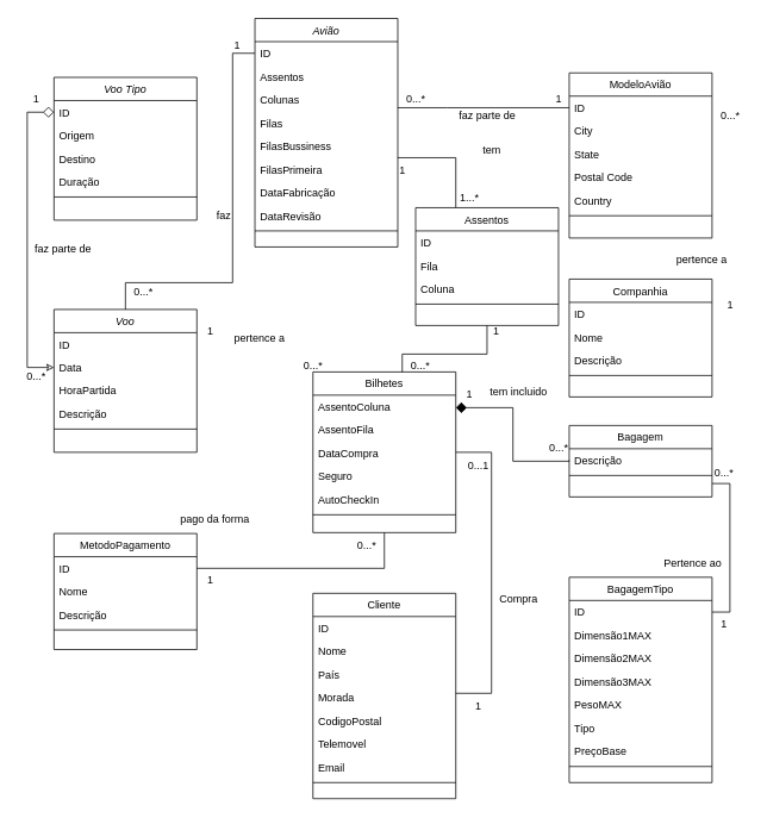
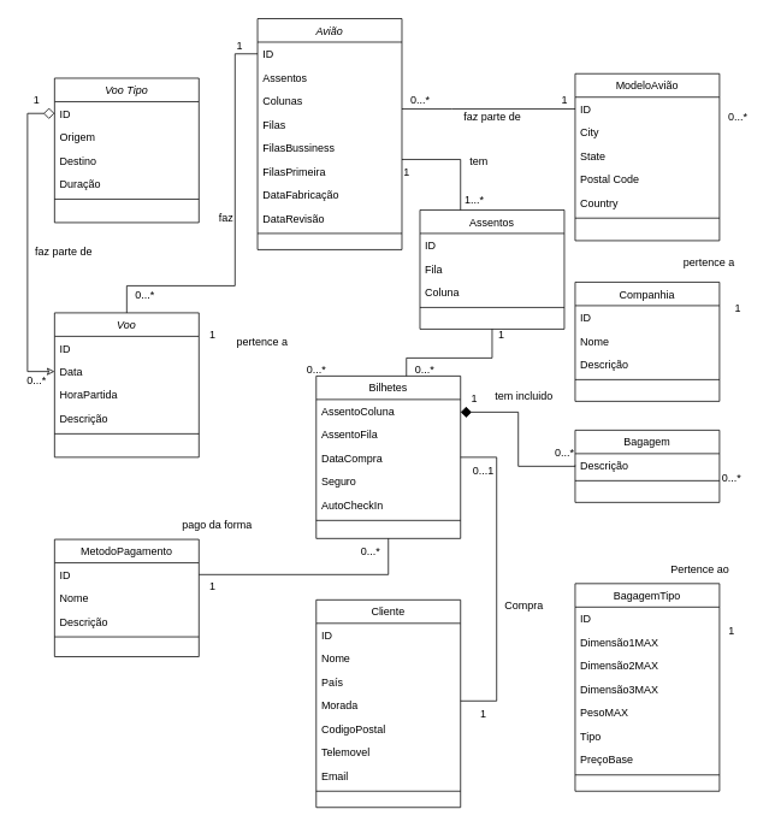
- <mxCell id="112" value="tem" style="text;html=1;align=center;verticalAlign=middle;resizable=0;points=[];autosize=1;strokeColor=none;fillColor=none;" vertex="1" parent="1"><mxGeometry x="530" y="153" width="40" height="30" as="geometry" /></mxCell>
+ <mxCell id="112" value="tem" style="text;html=1;align=center;verticalAlign=middle;resizable=0;points=[];autosize=1;strokeColor=none;fillColor=none;" vertex="1" parent="1"><mxGeometry x="510" y="163" width="40" height="30" as="geometry" /></mxCell>
- <mxCell id="93" style="edgeStyle=orthogonalEdgeStyle;rounded=0;orthogonalLoop=1;jettySize=auto;html=1;endArrow=none;endFill=0;" parent="1" source="80" target="83" edge="1"><mxGeometry relative="1" as="geometry"><mxPoint x="717" y="528" as="sourcePoint" /><Array as="points"><mxPoint x="817" y="541" /><mxPoint x="817" y="685" /></Array></mxGeometry></mxCell>
